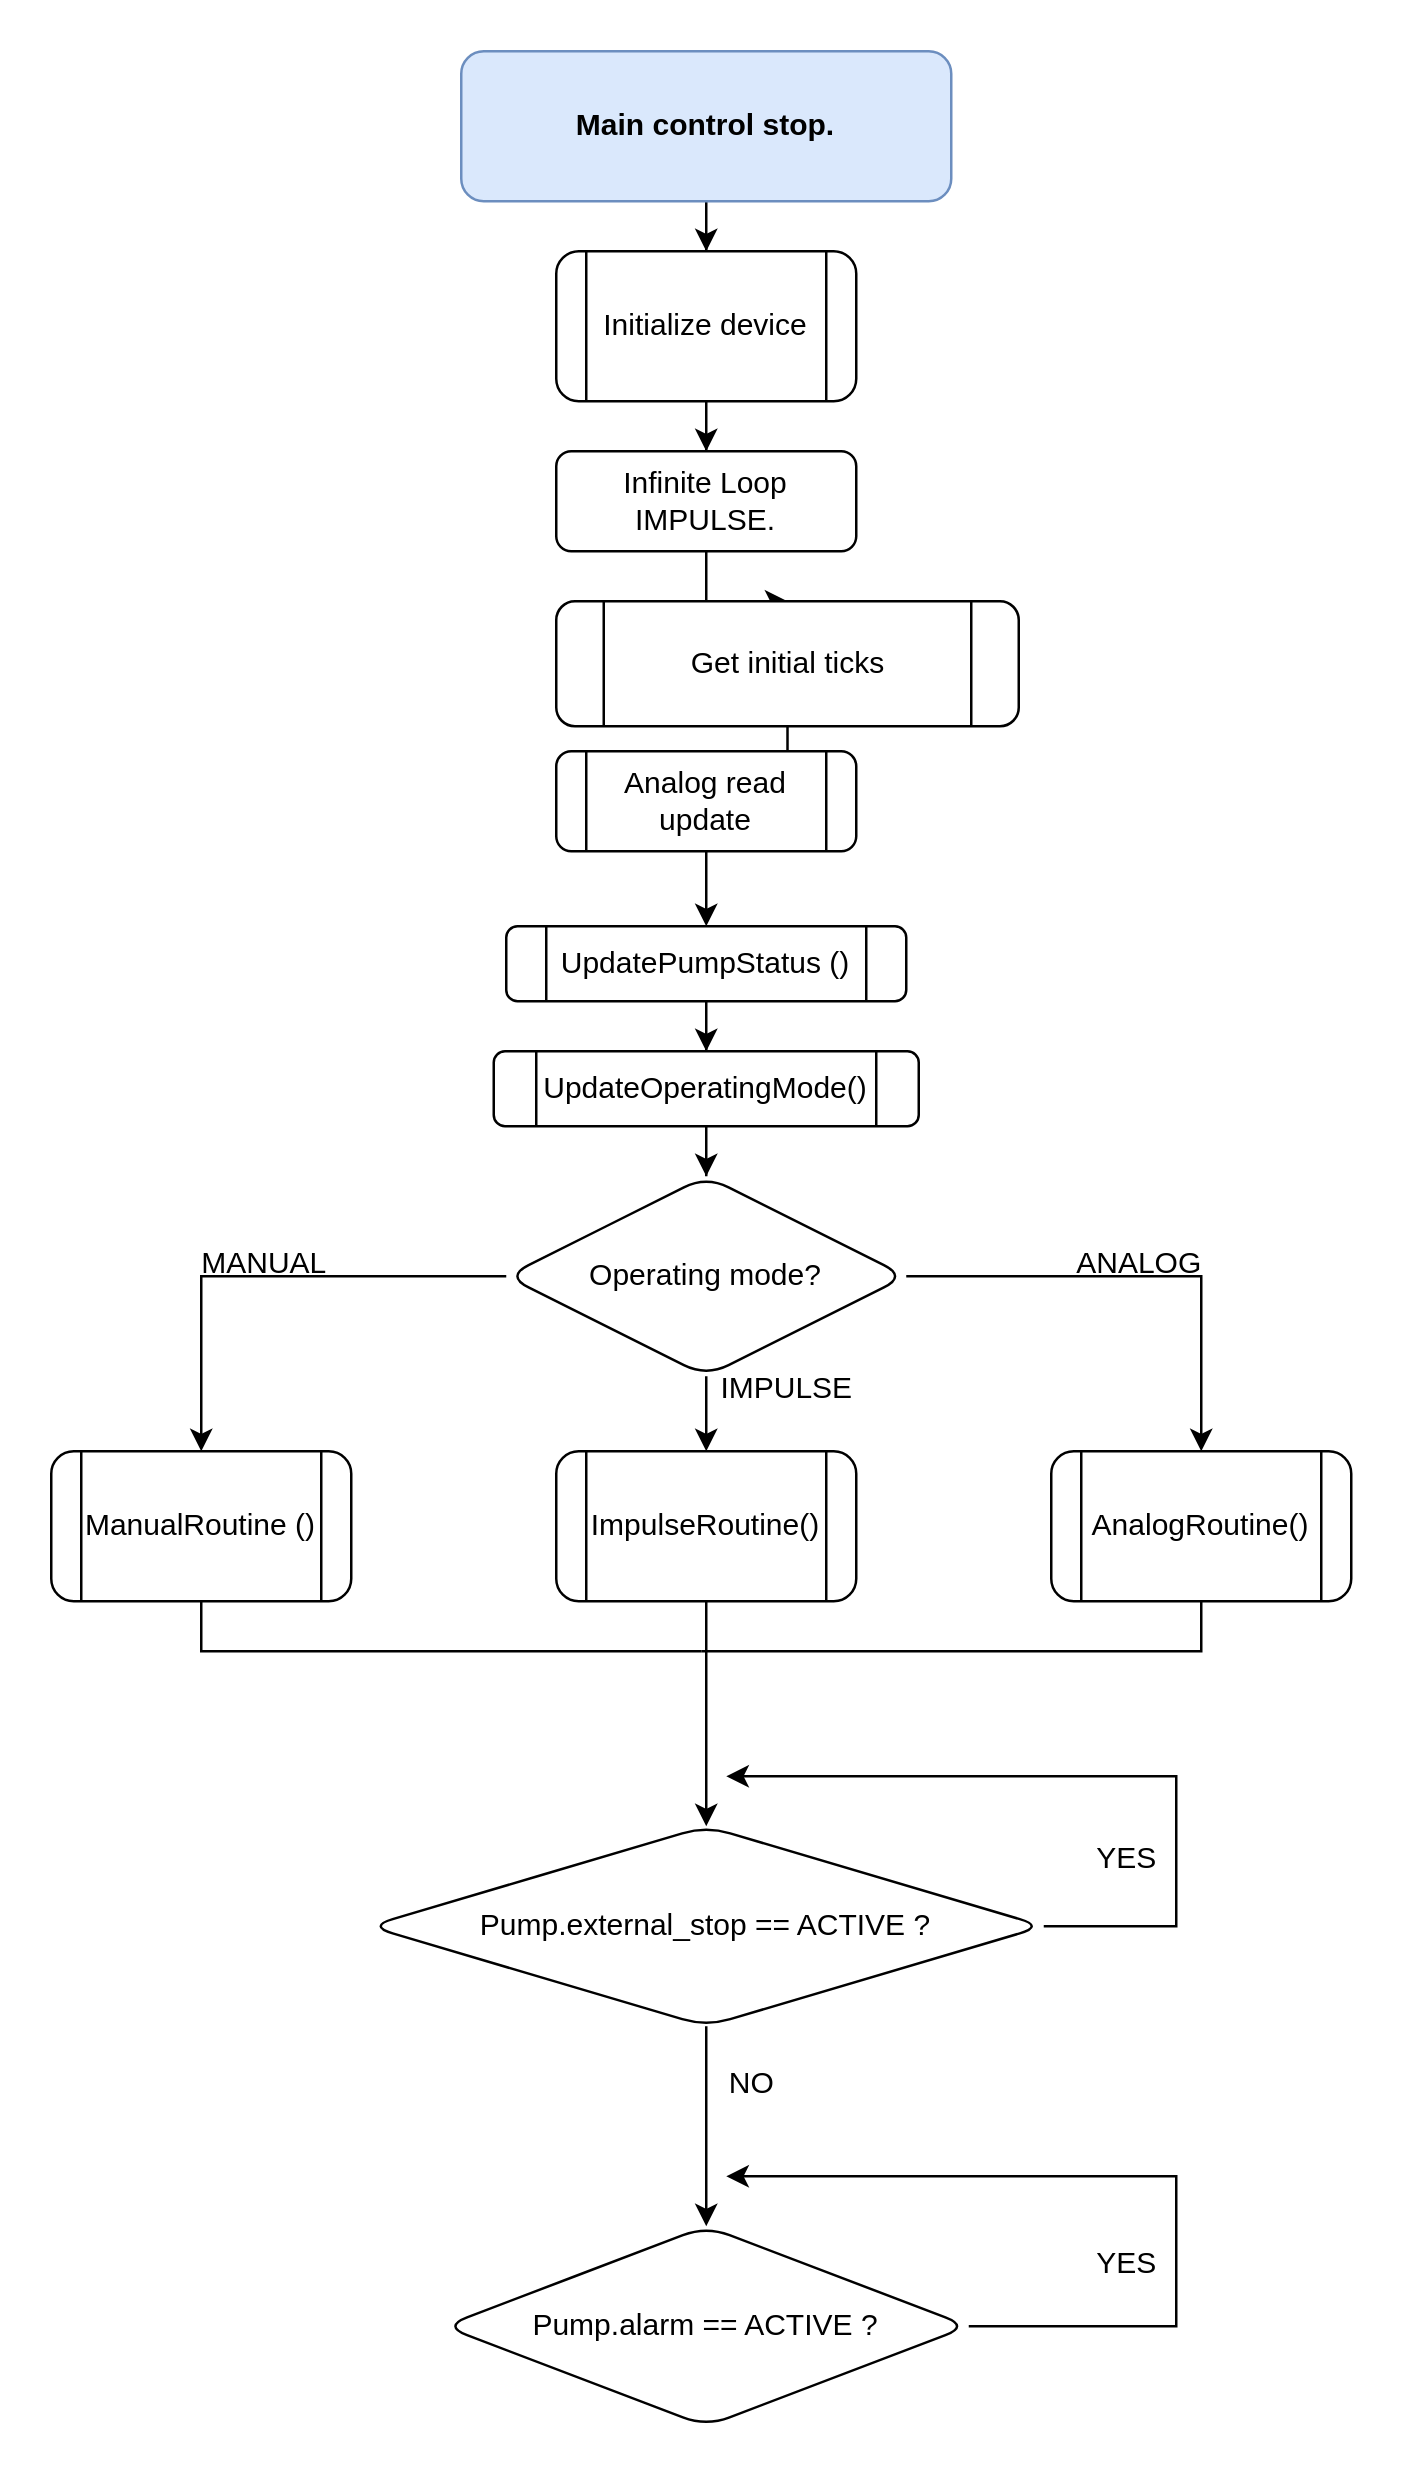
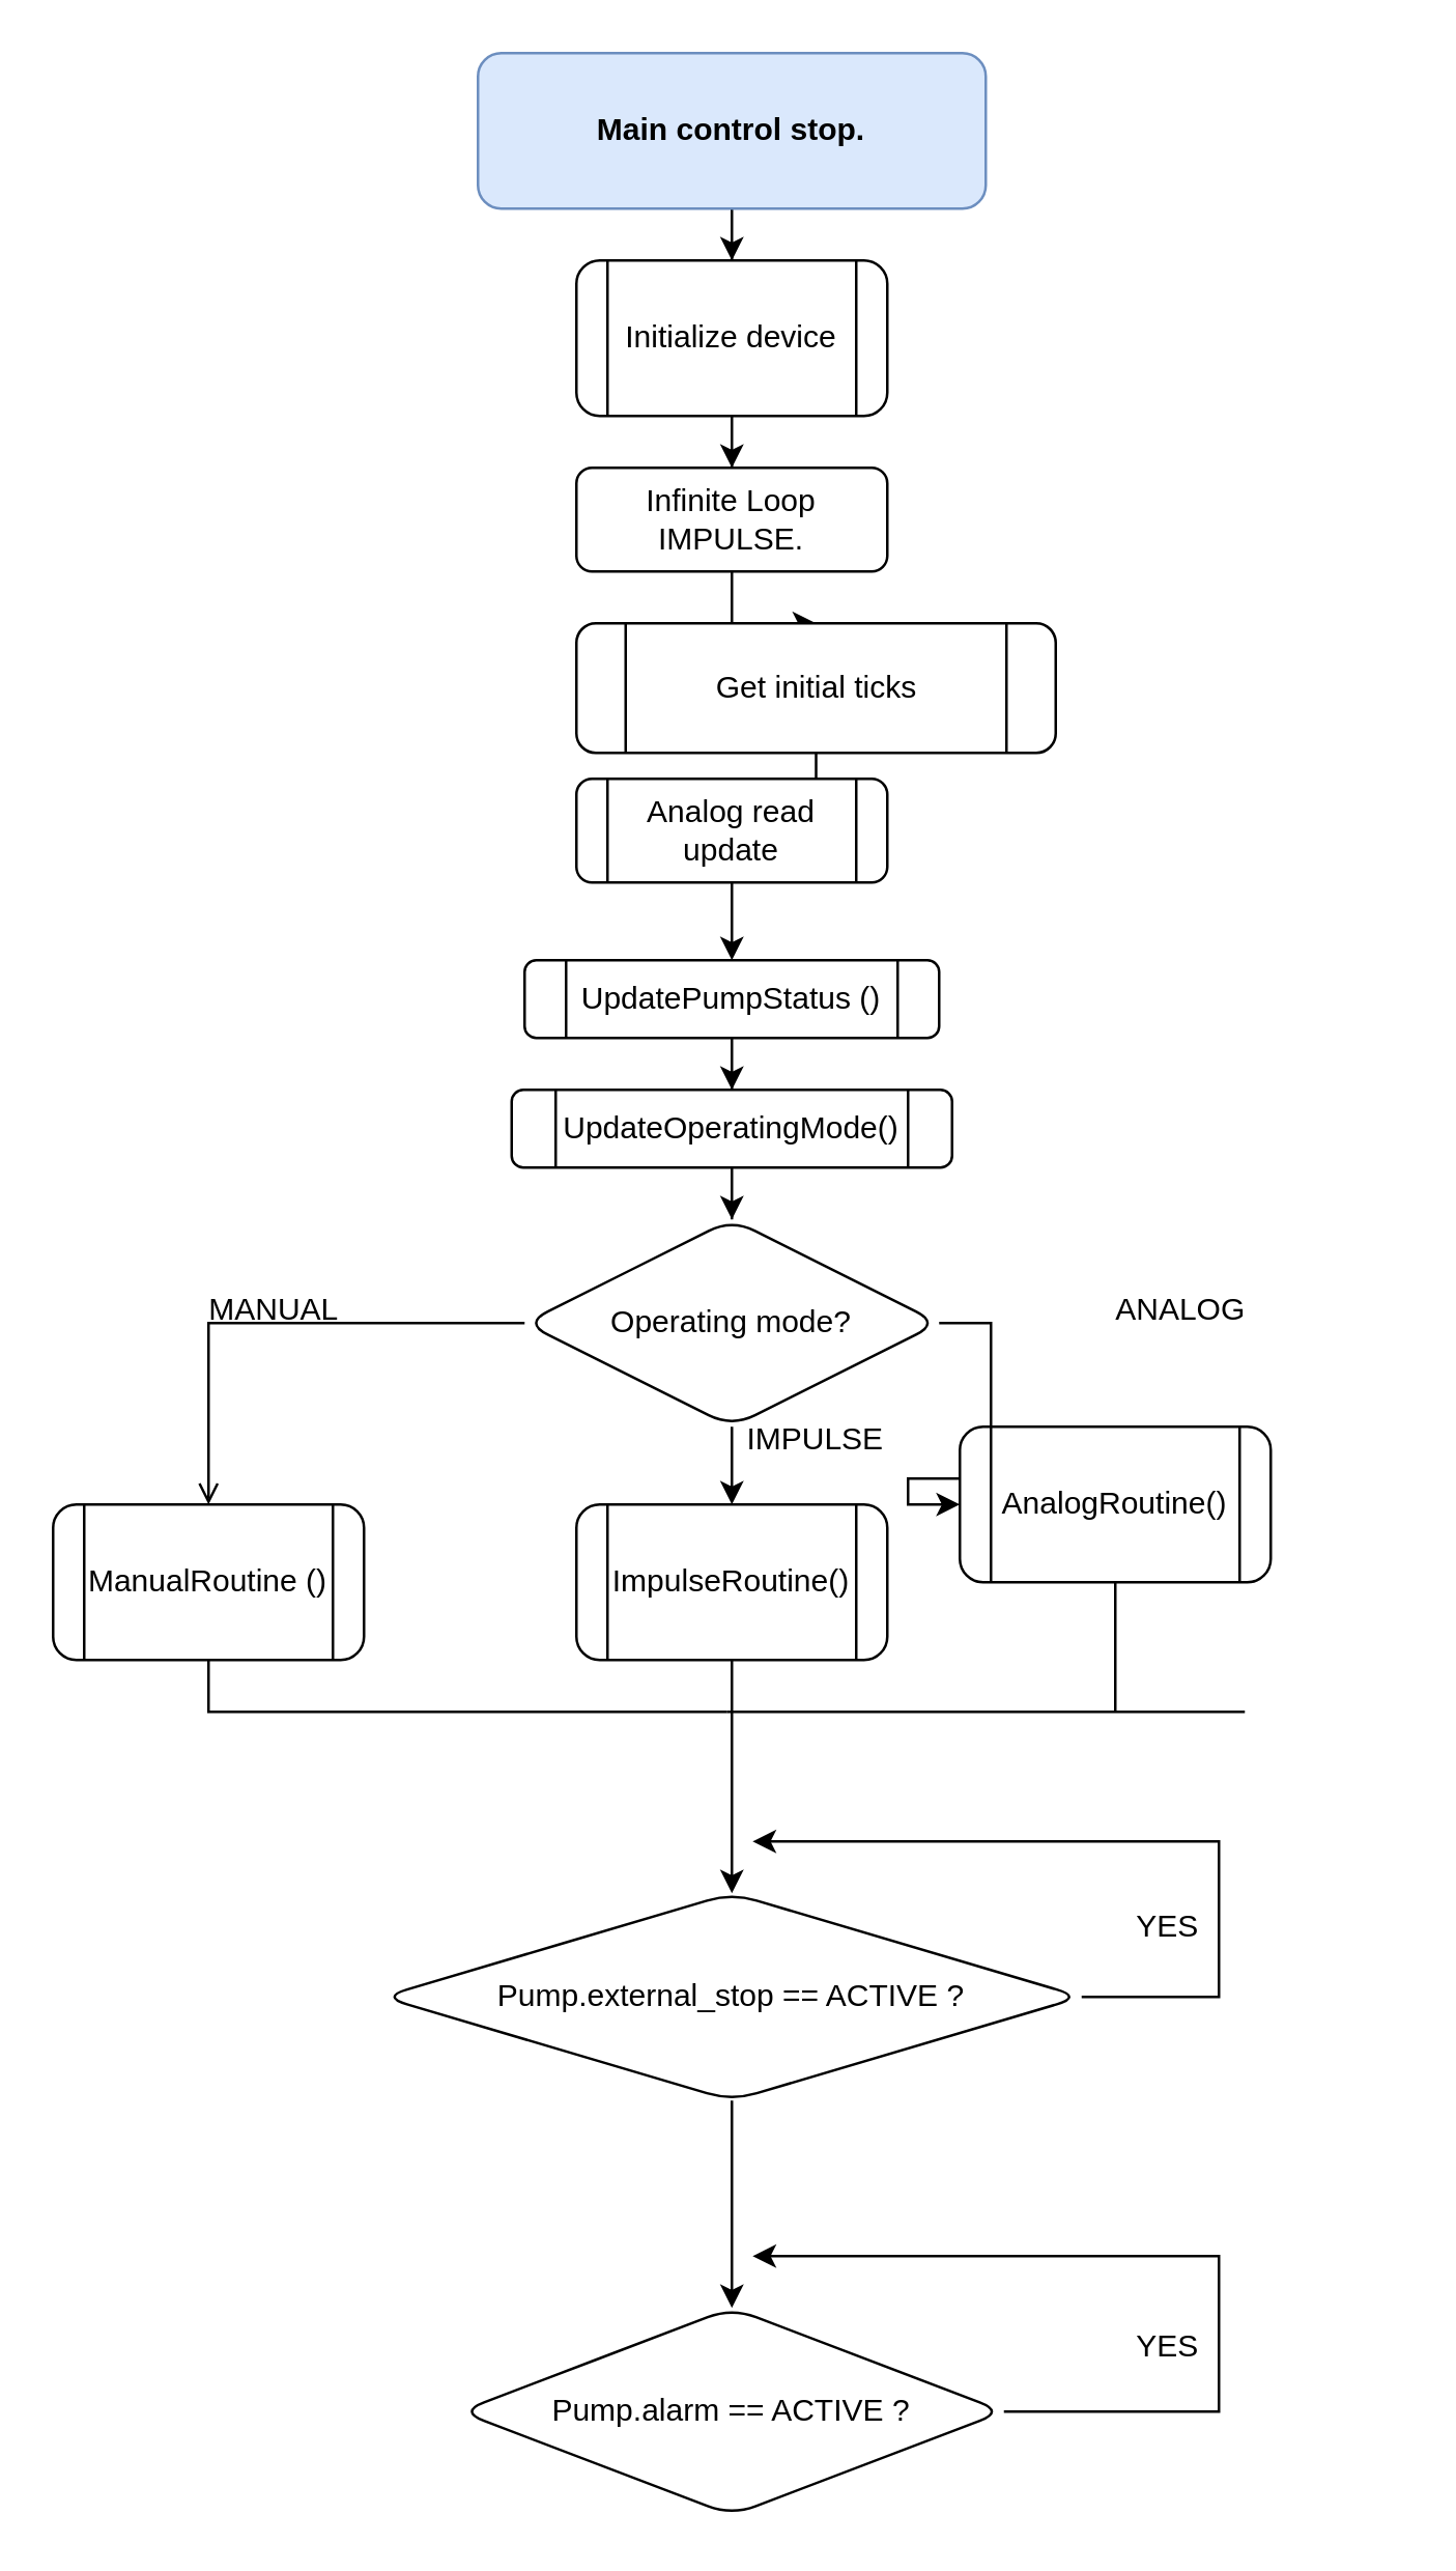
- <mxCell id="16" value="" style="edgeStyle=orthogonalEdgeStyle;rounded=0;orthogonalLoop=1;jettySize=auto;html=1;" edge="1" parent="1" source="19" target="21"><mxGeometry relative="1" as="geometry" /></mxCell>
+ <mxCell id="16" value="" style="edgeStyle=orthogonalEdgeStyle;rounded=0;orthogonalLoop=1;jettySize=auto;html=1;endArrow=open;" edge="1" parent="1" source="19" target="21"><mxGeometry relative="1" as="geometry" /></mxCell>
- <mxCell id="23" value="AnalogRoutine()" style="shape=process;whiteSpace=wrap;html=1;backgroundOutline=1;rounded=1;" vertex="1" parent="1"><mxGeometry x="420" y="580" width="120" height="60" as="geometry" /></mxCell>
+ <mxCell id="23" value="AnalogRoutine()" style="shape=process;whiteSpace=wrap;html=1;backgroundOutline=1;rounded=1;" vertex="1" parent="1"><mxGeometry x="370" y="550" width="120" height="60" as="geometry" /></mxCell>
- <mxCell id="36" value="NO" style="text;html=1;align=center;verticalAlign=middle;resizable=0;points=[];autosize=1;strokeColor=none;fillColor=none;" vertex="1" parent="1"><mxGeometry x="280" y="818" width="40" height="30" as="geometry" /></mxCell>
